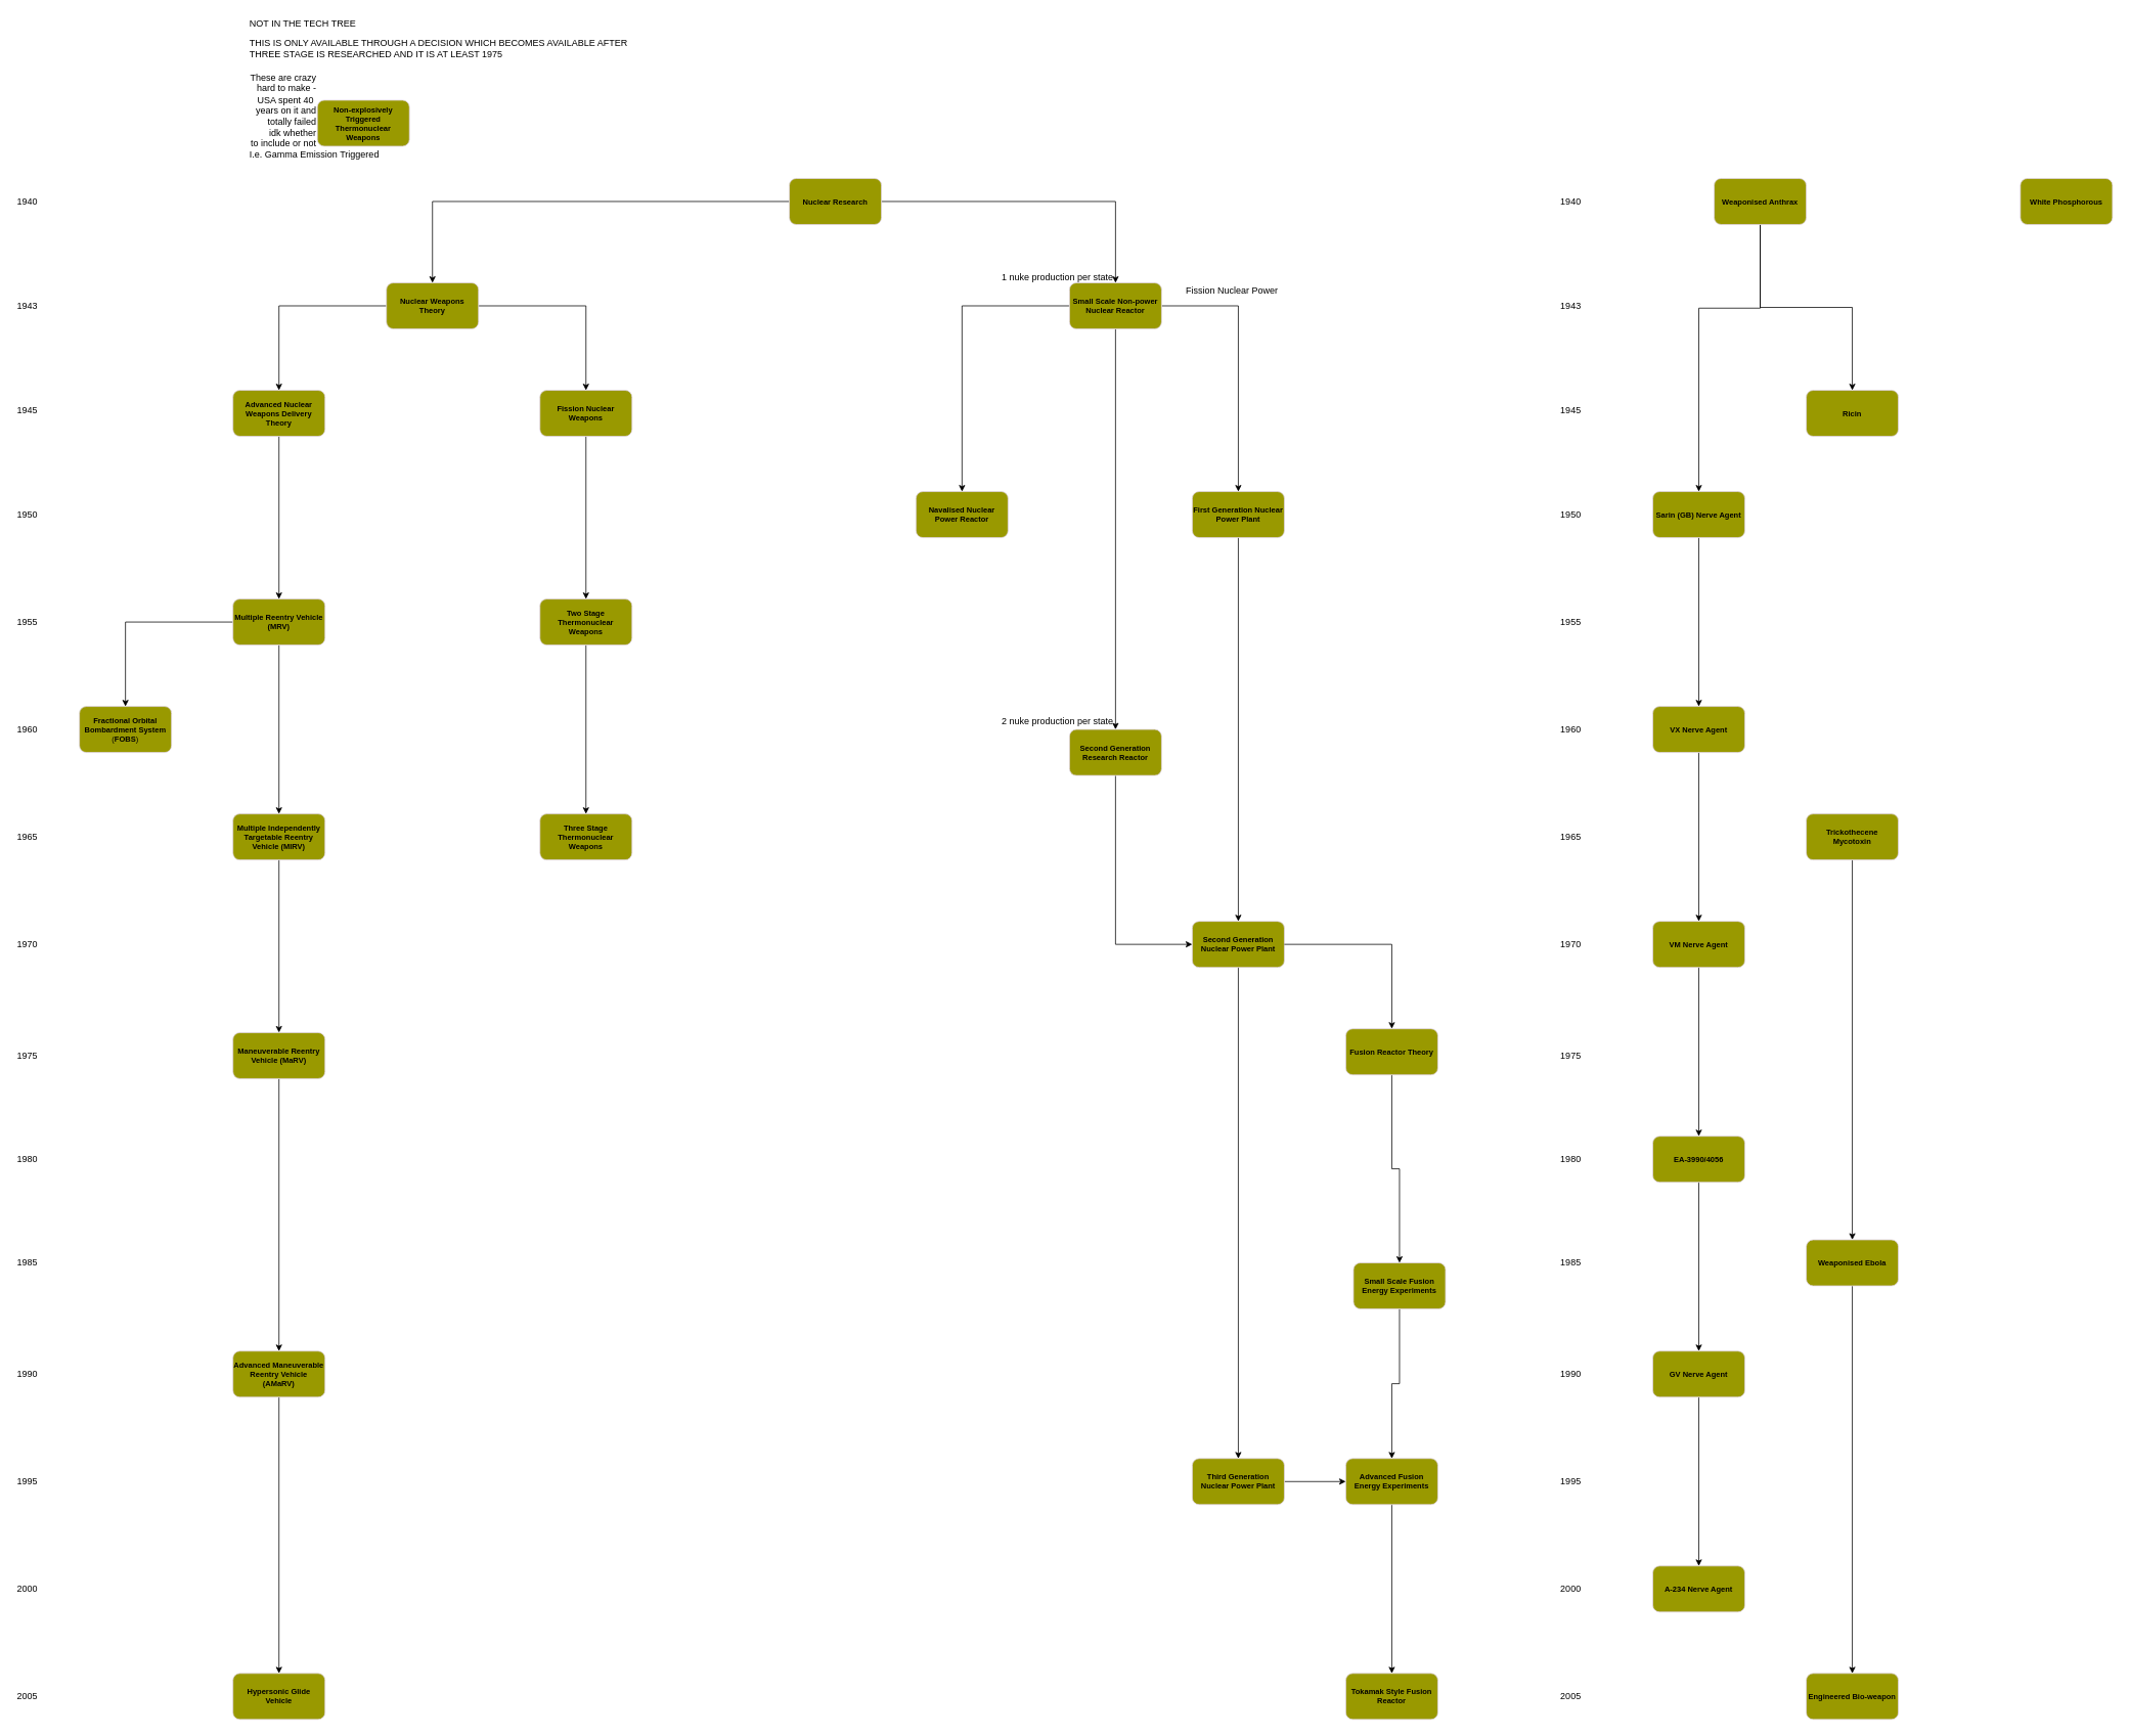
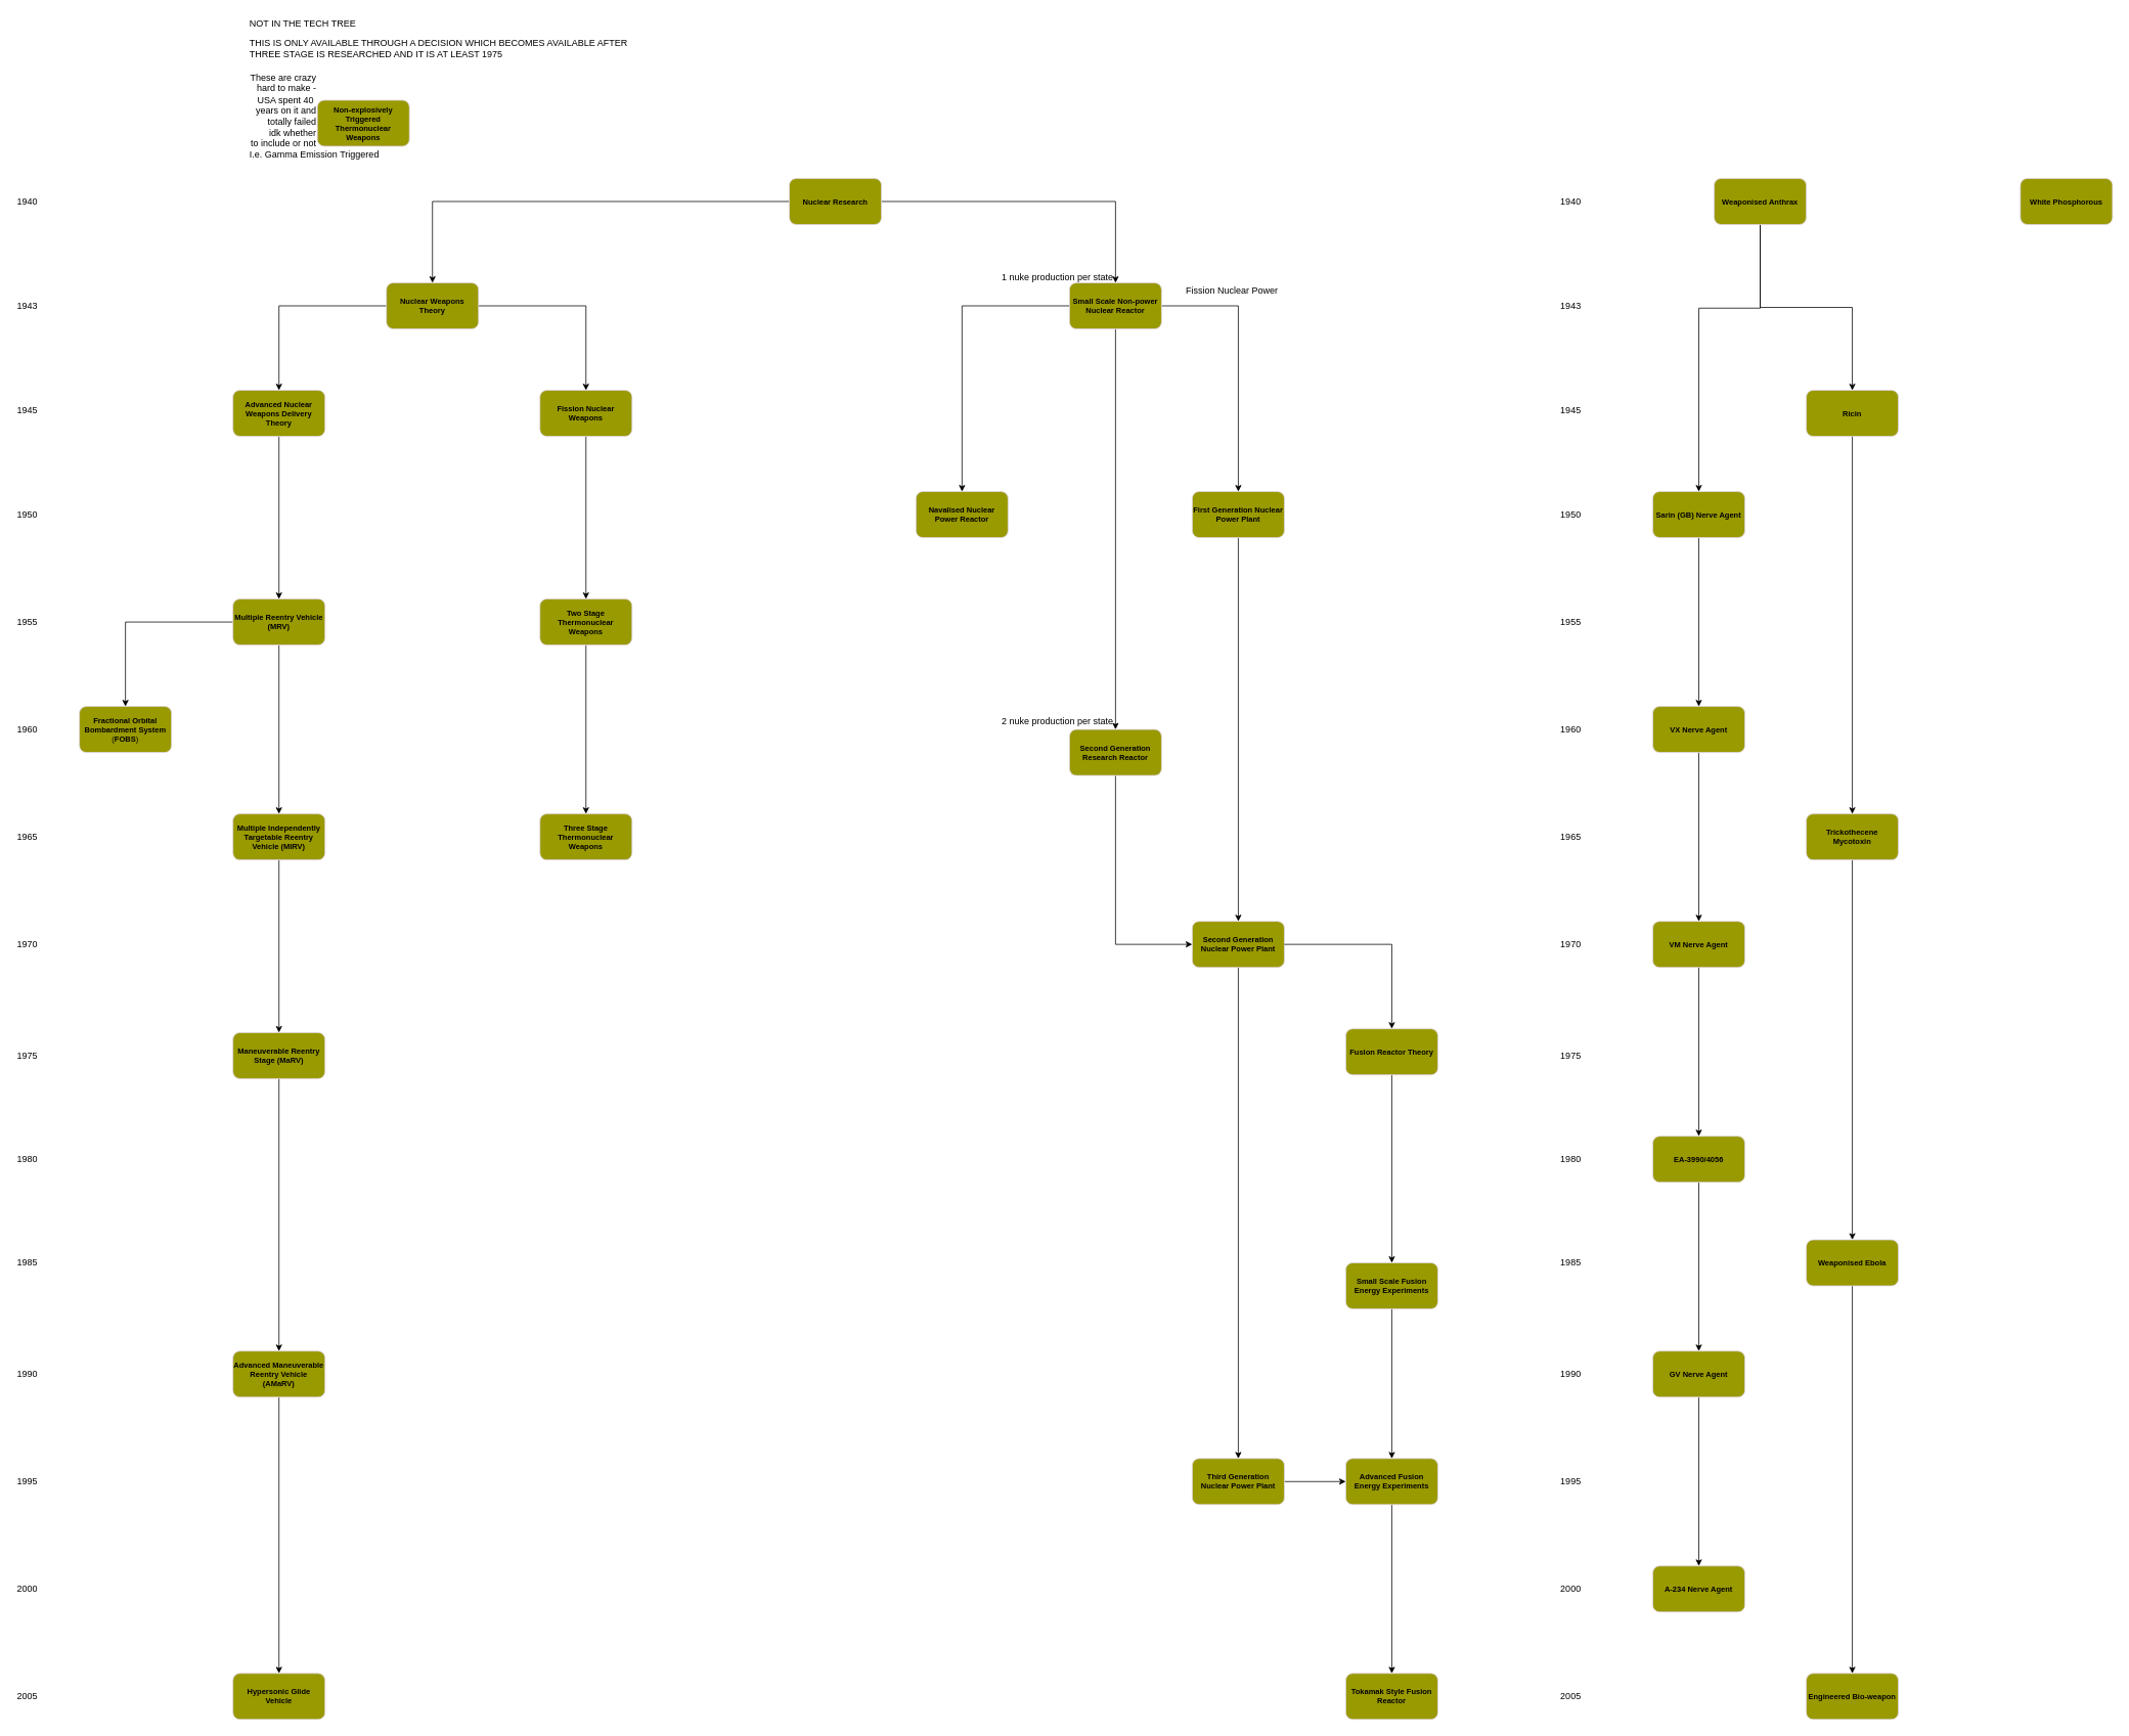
+ <mxCell id="102" style="edgeStyle=orthogonalEdgeStyle;rounded=0;orthogonalLoop=1;jettySize=auto;html=1;" parent="1" source="103" target="92" edge="1"><mxGeometry relative="1" as="geometry" /></mxCell>
- <mxCell id="40" value="&lt;b&gt;Maneuverable Reentry Vehicle (MaRV)&lt;br&gt;&lt;/b&gt;" style="rounded=1;whiteSpace=wrap;html=1;strokeColor=#E1D5E7;fillColor=#999900;gradientColor=none;fontSize=10;align=center;" parent="1" vertex="1"><mxGeometry x="303" y="1345" width="120" height="60" as="geometry" /></mxCell>
+ <mxCell id="40" value="&lt;b&gt;Maneuverable Reentry Stage (MaRV)&lt;br&gt;&lt;/b&gt;" style="rounded=1;whiteSpace=wrap;html=1;strokeColor=#E1D5E7;fillColor=#999900;gradientColor=none;fontSize=10;align=center;" parent="1" vertex="1"><mxGeometry x="303" y="1345" width="120" height="60" as="geometry" /></mxCell>
- <mxCell id="61" value="&lt;b&gt;Small Scale Fusion Energy Experiments&lt;br&gt;&lt;/b&gt;" style="rounded=1;whiteSpace=wrap;html=1;strokeColor=#E1D5E7;fillColor=#999900;gradientColor=none;fontSize=10;align=center;" parent="1" vertex="1"><mxGeometry x="1763" y="1645" width="120" height="60" as="geometry" /></mxCell>
+ <mxCell id="61" value="&lt;b&gt;Small Scale Fusion Energy Experiments&lt;br&gt;&lt;/b&gt;" style="rounded=1;whiteSpace=wrap;html=1;strokeColor=#E1D5E7;fillColor=#999900;gradientColor=none;fontSize=10;align=center;" parent="1" vertex="1"><mxGeometry x="1753" y="1645" width="120" height="60" as="geometry" /></mxCell>
